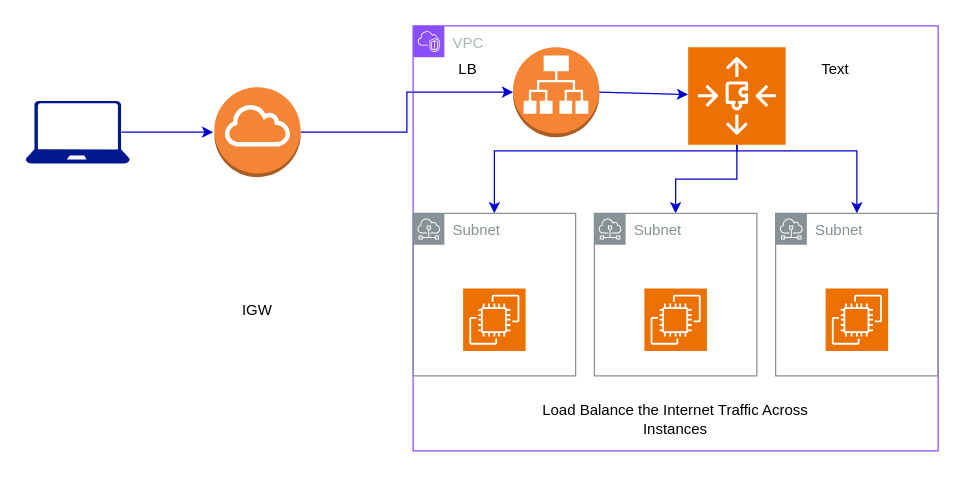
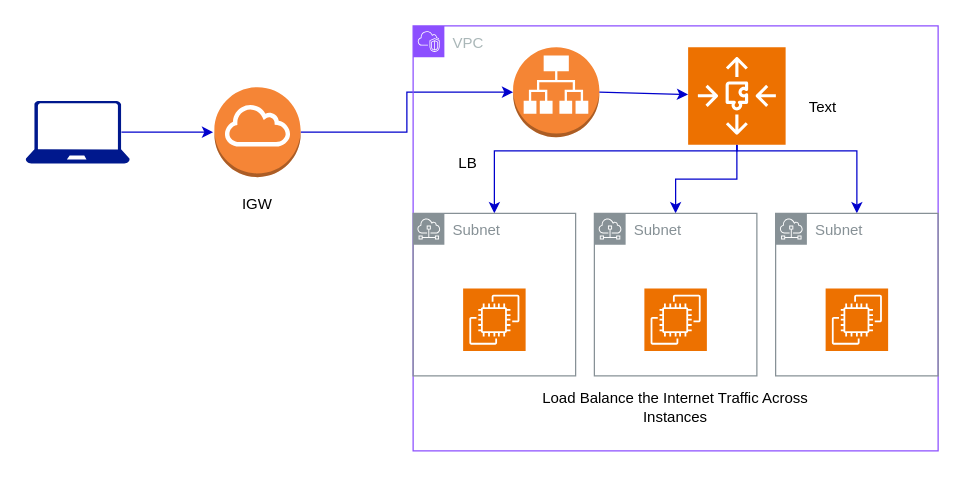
- <mxCell id="21" value="LB" style="text;html=1;align=center;verticalAlign=middle;whiteSpace=wrap;rounded=0;" vertex="1" parent="7"><mxGeometry x="14" y="20" width="60" height="30" as="geometry" /></mxCell>
+ <mxCell id="21" value="LB" style="text;html=1;align=center;verticalAlign=middle;whiteSpace=wrap;rounded=0;" vertex="1" parent="7"><mxGeometry x="14" y="95" width="60" height="30" as="geometry" /></mxCell>
- <mxCell id="22" value="Text" style="text;html=1;align=center;verticalAlign=middle;whiteSpace=wrap;rounded=0;" vertex="1" parent="7"><mxGeometry x="308" y="20" width="60" height="30" as="geometry" /></mxCell>
+ <mxCell id="22" value="Text" style="text;html=1;align=center;verticalAlign=middle;whiteSpace=wrap;rounded=0;" vertex="1" parent="7"><mxGeometry x="298" y="50" width="60" height="30" as="geometry" /></mxCell>
- <mxCell id="6" value="IGW" style="text;html=1;align=center;verticalAlign=middle;whiteSpace=wrap;rounded=0;" parent="1" vertex="1"><mxGeometry x="161" y="226" width="89" height="44.5" as="geometry" /></mxCell>
+ <mxCell id="6" value="IGW" style="text;html=1;align=center;verticalAlign=middle;whiteSpace=wrap;rounded=0;" parent="1" vertex="1"><mxGeometry x="161" y="141" width="89" height="44.5" as="geometry" /></mxCell>
- <mxCell id="20" value="Load Balance the Internet Traffic Across Instances" style="text;html=1;align=center;verticalAlign=middle;whiteSpace=wrap;rounded=0;" parent="7" vertex="1"><mxGeometry x="85" y="300" width="250" height="30" as="geometry" /></mxCell>
+ <mxCell id="20" value="Load Balance the Internet Traffic Across Instances" style="text;html=1;align=center;verticalAlign=middle;whiteSpace=wrap;rounded=0;" parent="7" vertex="1"><mxGeometry x="85" y="290" width="250" height="30" as="geometry" /></mxCell>
